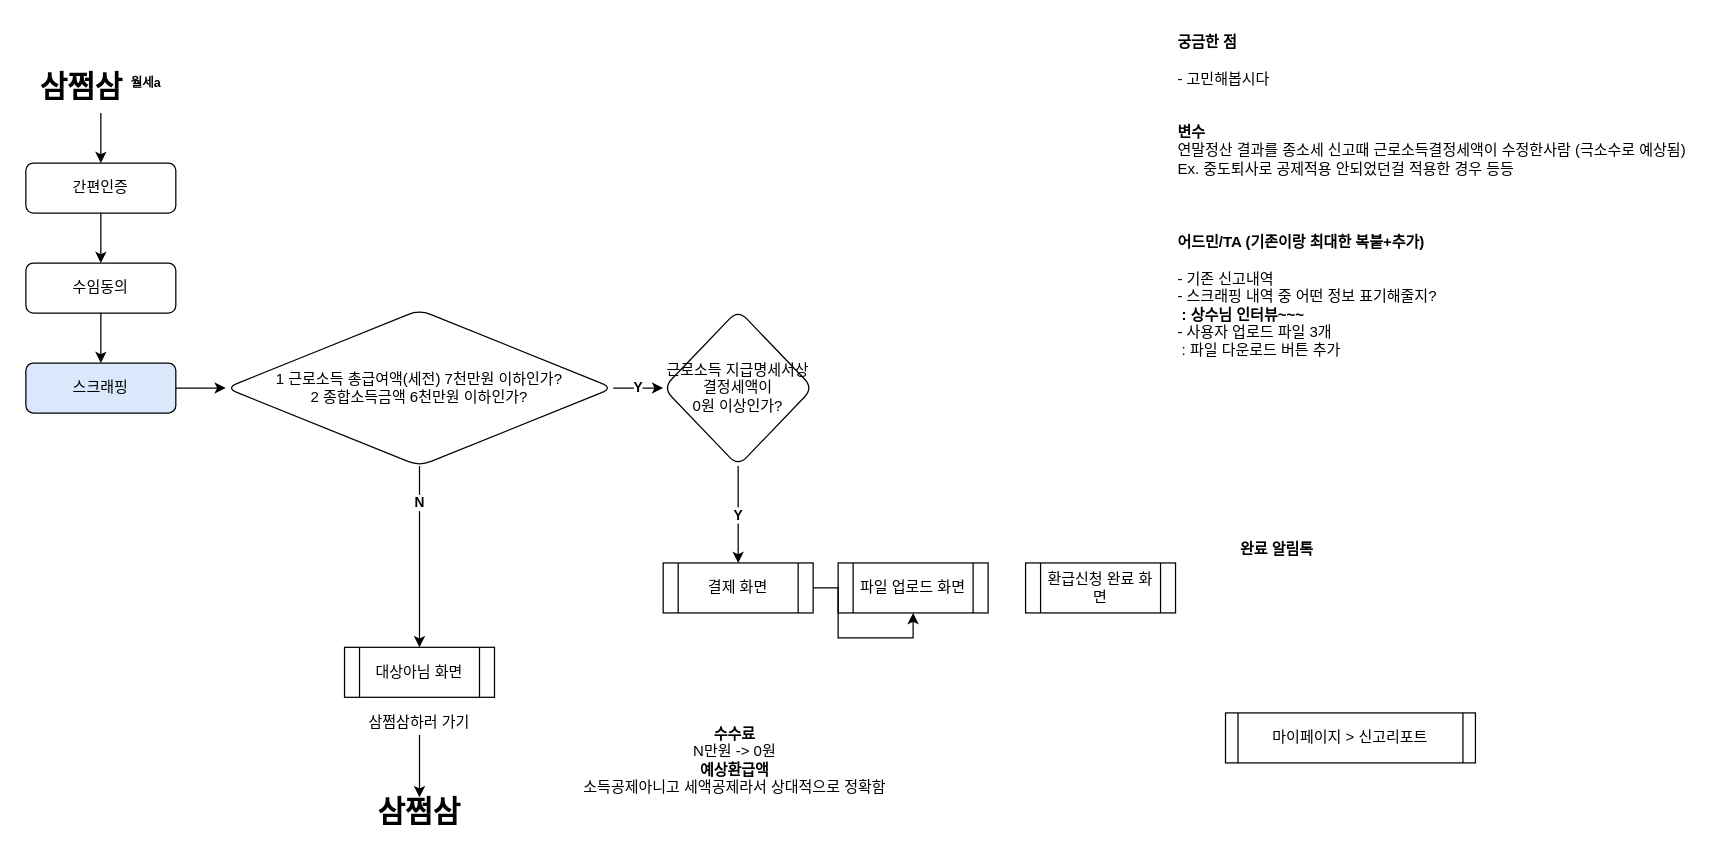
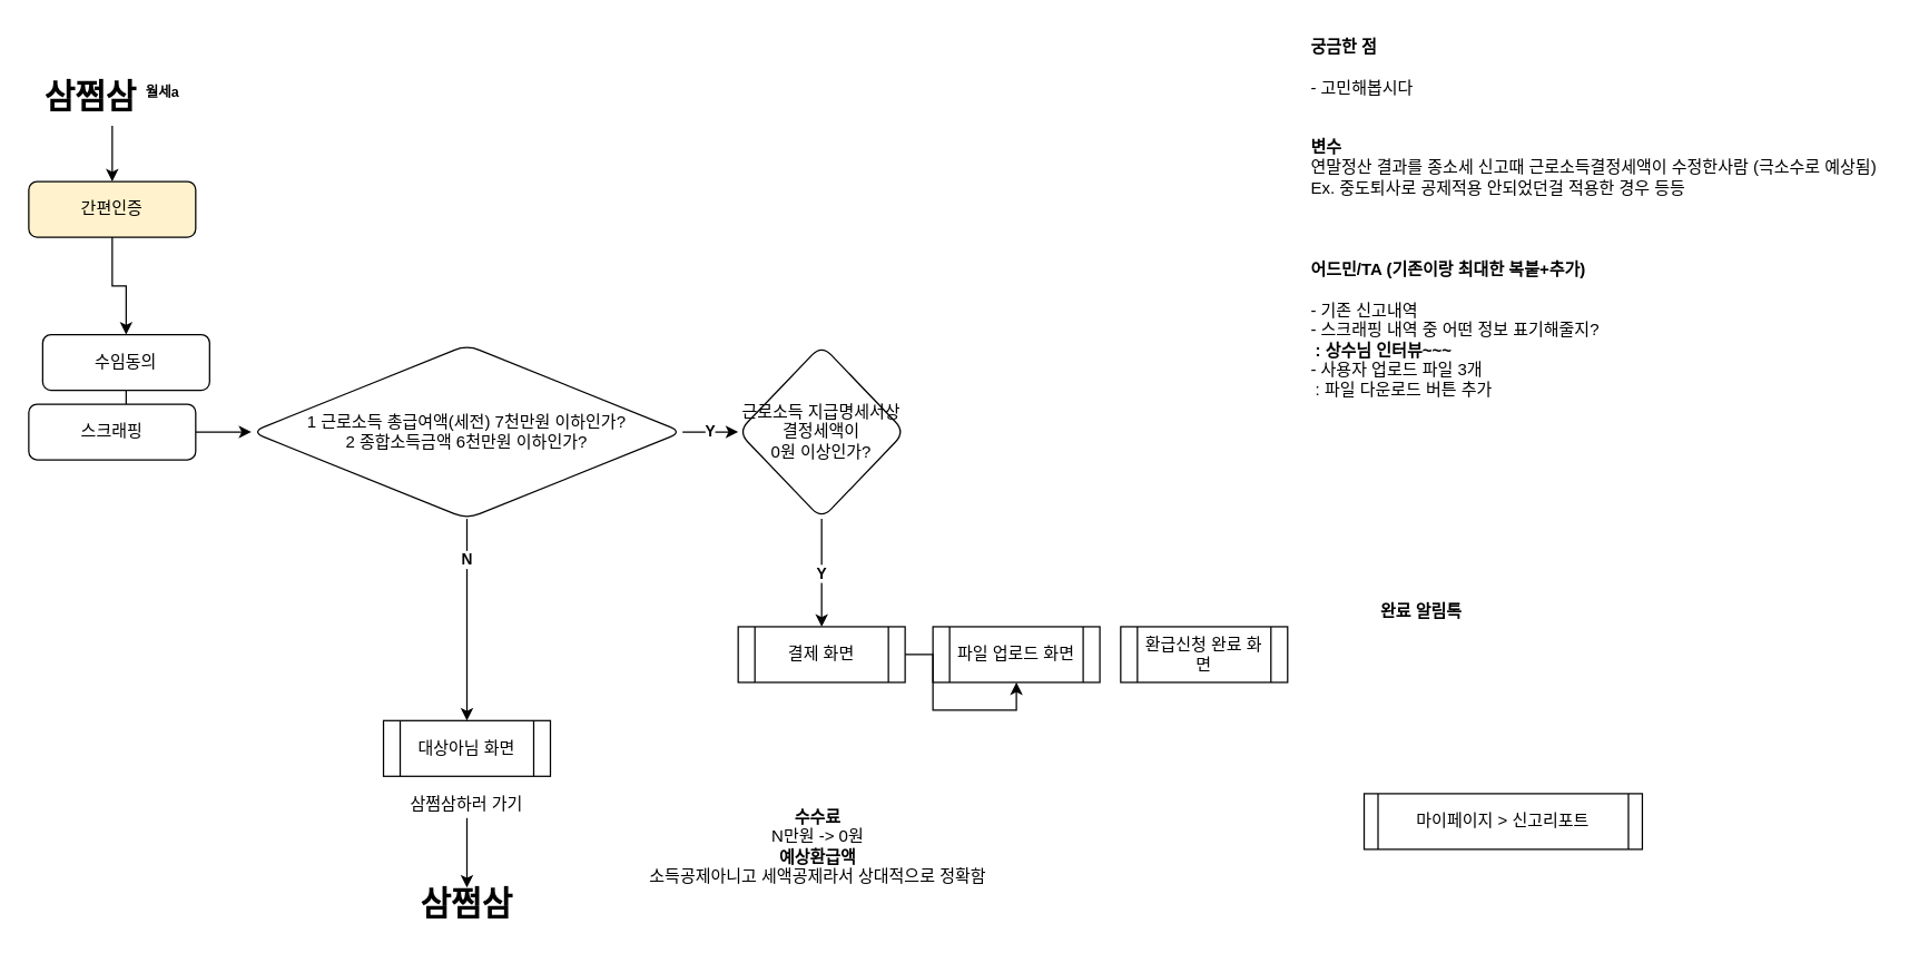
- <mxCell id="3" value="간편인증" style="rounded=1;whiteSpace=wrap;html=1;" parent="1" vertex="1"><mxGeometry x="20" y="130" width="120" height="40" as="geometry" /></mxCell>
+ <mxCell id="3" value="간편인증" style="rounded=1;whiteSpace=wrap;html=1;fillColor=#fff2cc;" parent="1" vertex="1"><mxGeometry x="20" y="130" width="120" height="40" as="geometry" /></mxCell>
- <mxCell id="5" value="수임동의" style="rounded=1;whiteSpace=wrap;html=1;" parent="1" vertex="1"><mxGeometry x="20" y="210" width="120" height="40" as="geometry" /></mxCell>
+ <mxCell id="5" value="수임동의" style="rounded=1;whiteSpace=wrap;html=1;" parent="1" vertex="1"><mxGeometry x="30" y="240" width="120" height="40" as="geometry" /></mxCell>
- <mxCell id="7" value="스크래핑" style="rounded=1;whiteSpace=wrap;html=1;fillColor=#dae8fc;" parent="1" vertex="1"><mxGeometry x="20" y="290" width="120" height="40" as="geometry" /></mxCell>
+ <mxCell id="7" value="스크래핑" style="rounded=1;whiteSpace=wrap;html=1;" parent="1" vertex="1"><mxGeometry x="20" y="290" width="120" height="40" as="geometry" /></mxCell>
- <mxCell id="19" value="환급신청 완료 화면" style="shape=process;whiteSpace=wrap;html=1;backgroundOutline=1;" vertex="1" parent="1"><mxGeometry x="820" y="450" width="120" height="40" as="geometry" /></mxCell>
+ <mxCell id="19" value="환급신청 완료 화면" style="shape=process;whiteSpace=wrap;html=1;backgroundOutline=1;" vertex="1" parent="1"><mxGeometry x="805" y="450" width="120" height="40" as="geometry" /></mxCell>
